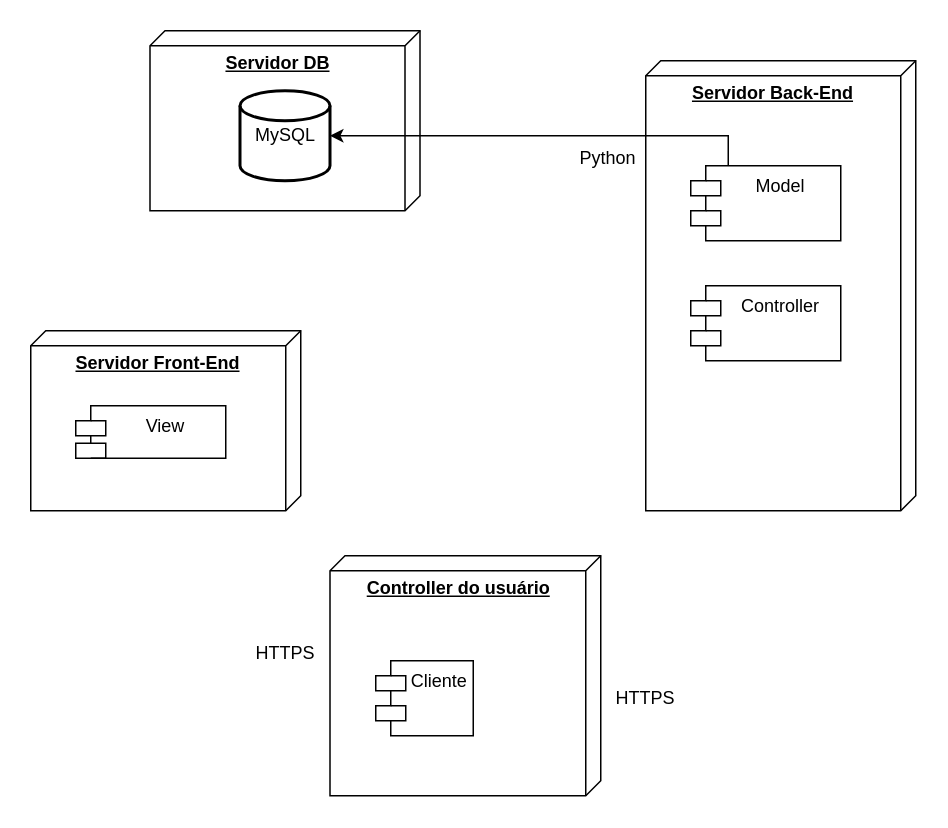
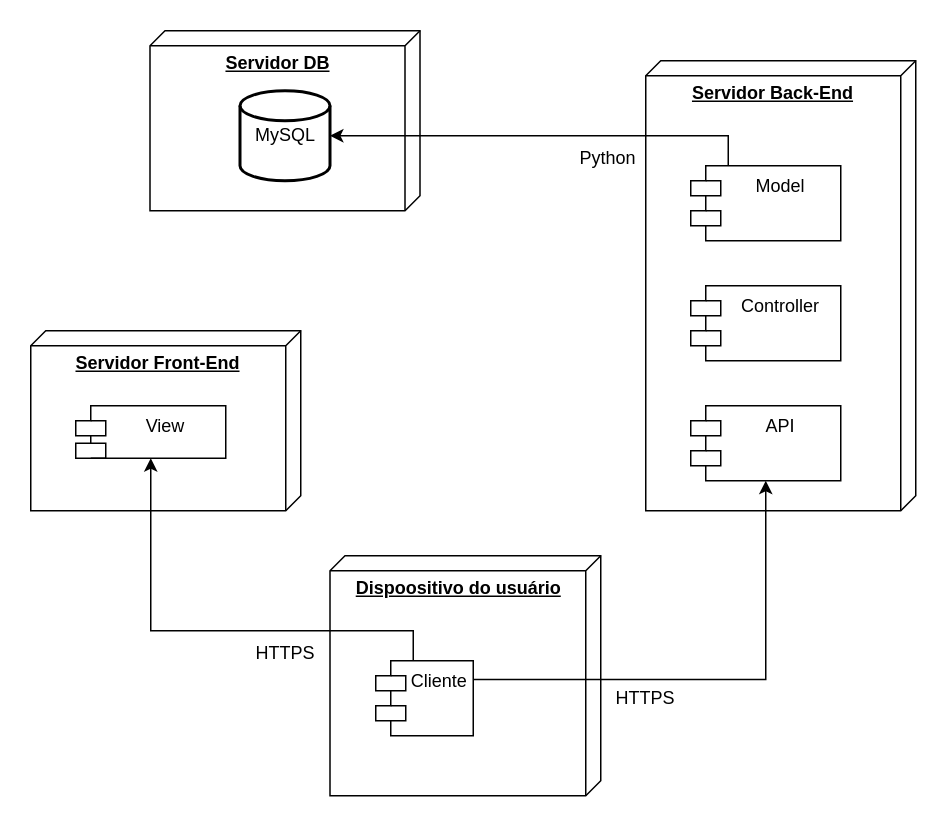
+ <mxCell id="12" value="API" style="shape=module;align=left;spacingLeft=20;align=center;verticalAlign=top;whiteSpace=wrap;html=1;" vertex="1" parent="1"><mxGeometry x="460" y="270" width="100" height="50" as="geometry" /></mxCell>
- <mxCell id="2" value="&lt;b&gt;Controller do usuário&lt;/b&gt;" style="verticalAlign=top;align=center;spacingTop=8;spacingLeft=2;spacingRight=12;shape=cube;size=10;direction=south;fontStyle=4;html=1;whiteSpace=wrap;" parent="1" vertex="1"><mxGeometry x="219.5" y="370" width="180.5" height="160" as="geometry" /></mxCell>
+ <mxCell id="2" value="&lt;b&gt;Dispoositivo do usuário&lt;/b&gt;" style="verticalAlign=top;align=center;spacingTop=8;spacingLeft=2;spacingRight=12;shape=cube;size=10;direction=south;fontStyle=4;html=1;whiteSpace=wrap;" parent="1" vertex="1"><mxGeometry x="219.5" y="370" width="180.5" height="160" as="geometry" /></mxCell>
+ <mxCell id="7" style="edgeStyle=orthogonalEdgeStyle;rounded=0;orthogonalLoop=1;jettySize=auto;html=1;exitX=0.25;exitY=0;exitDx=0;exitDy=0;entryX=0.5;entryY=1;entryDx=0;entryDy=0;" edge="1" parent="1" source="8" target="15"><mxGeometry relative="1" as="geometry"><Array as="points"><mxPoint x="275" y="420" /><mxPoint x="100" y="420" /></Array></mxGeometry></mxCell>
+ <mxCell id="10" style="edgeStyle=orthogonalEdgeStyle;rounded=0;orthogonalLoop=1;jettySize=auto;html=1;entryX=0.5;entryY=1;entryDx=0;entryDy=0;exitX=1;exitY=0.25;exitDx=0;exitDy=0;" edge="1" parent="1" source="8" target="12"><mxGeometry relative="1" as="geometry" /></mxCell>
